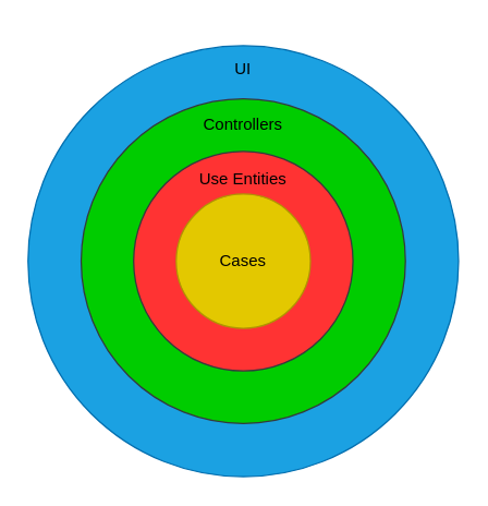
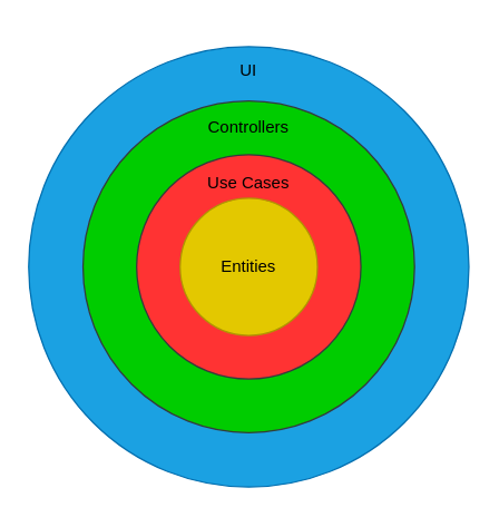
- <mxCell id="7" value="&lt;font color=&quot;#000000&quot;&gt;Use Entities&lt;/font&gt;" style="rounded=0;whiteSpace=wrap;html=1;fillColor=none;gradientColor=default;strokeColor=none;" vertex="1" parent="1"><mxGeometry x="118" y="101" width="120" height="60" as="geometry" /></mxCell>
+ <mxCell id="7" value="&lt;font color=&quot;#000000&quot;&gt;Use Cases&lt;/font&gt;" style="rounded=0;whiteSpace=wrap;html=1;fillColor=none;gradientColor=default;strokeColor=none;" vertex="1" parent="1"><mxGeometry x="118" y="101" width="120" height="60" as="geometry" /></mxCell>
- <mxCell id="6" value="&lt;font color=&quot;#000000&quot;&gt;Cases&lt;/font&gt;" style="rounded=0;whiteSpace=wrap;html=1;fillColor=none;gradientColor=default;strokeColor=none;" vertex="1" parent="1"><mxGeometry x="118" y="161" width="120" height="60" as="geometry" /></mxCell>
+ <mxCell id="6" value="&lt;font color=&quot;#000000&quot;&gt;Entities&lt;/font&gt;" style="rounded=0;whiteSpace=wrap;html=1;fillColor=none;gradientColor=default;strokeColor=none;" vertex="1" parent="1"><mxGeometry x="118" y="161" width="120" height="60" as="geometry" /></mxCell>
